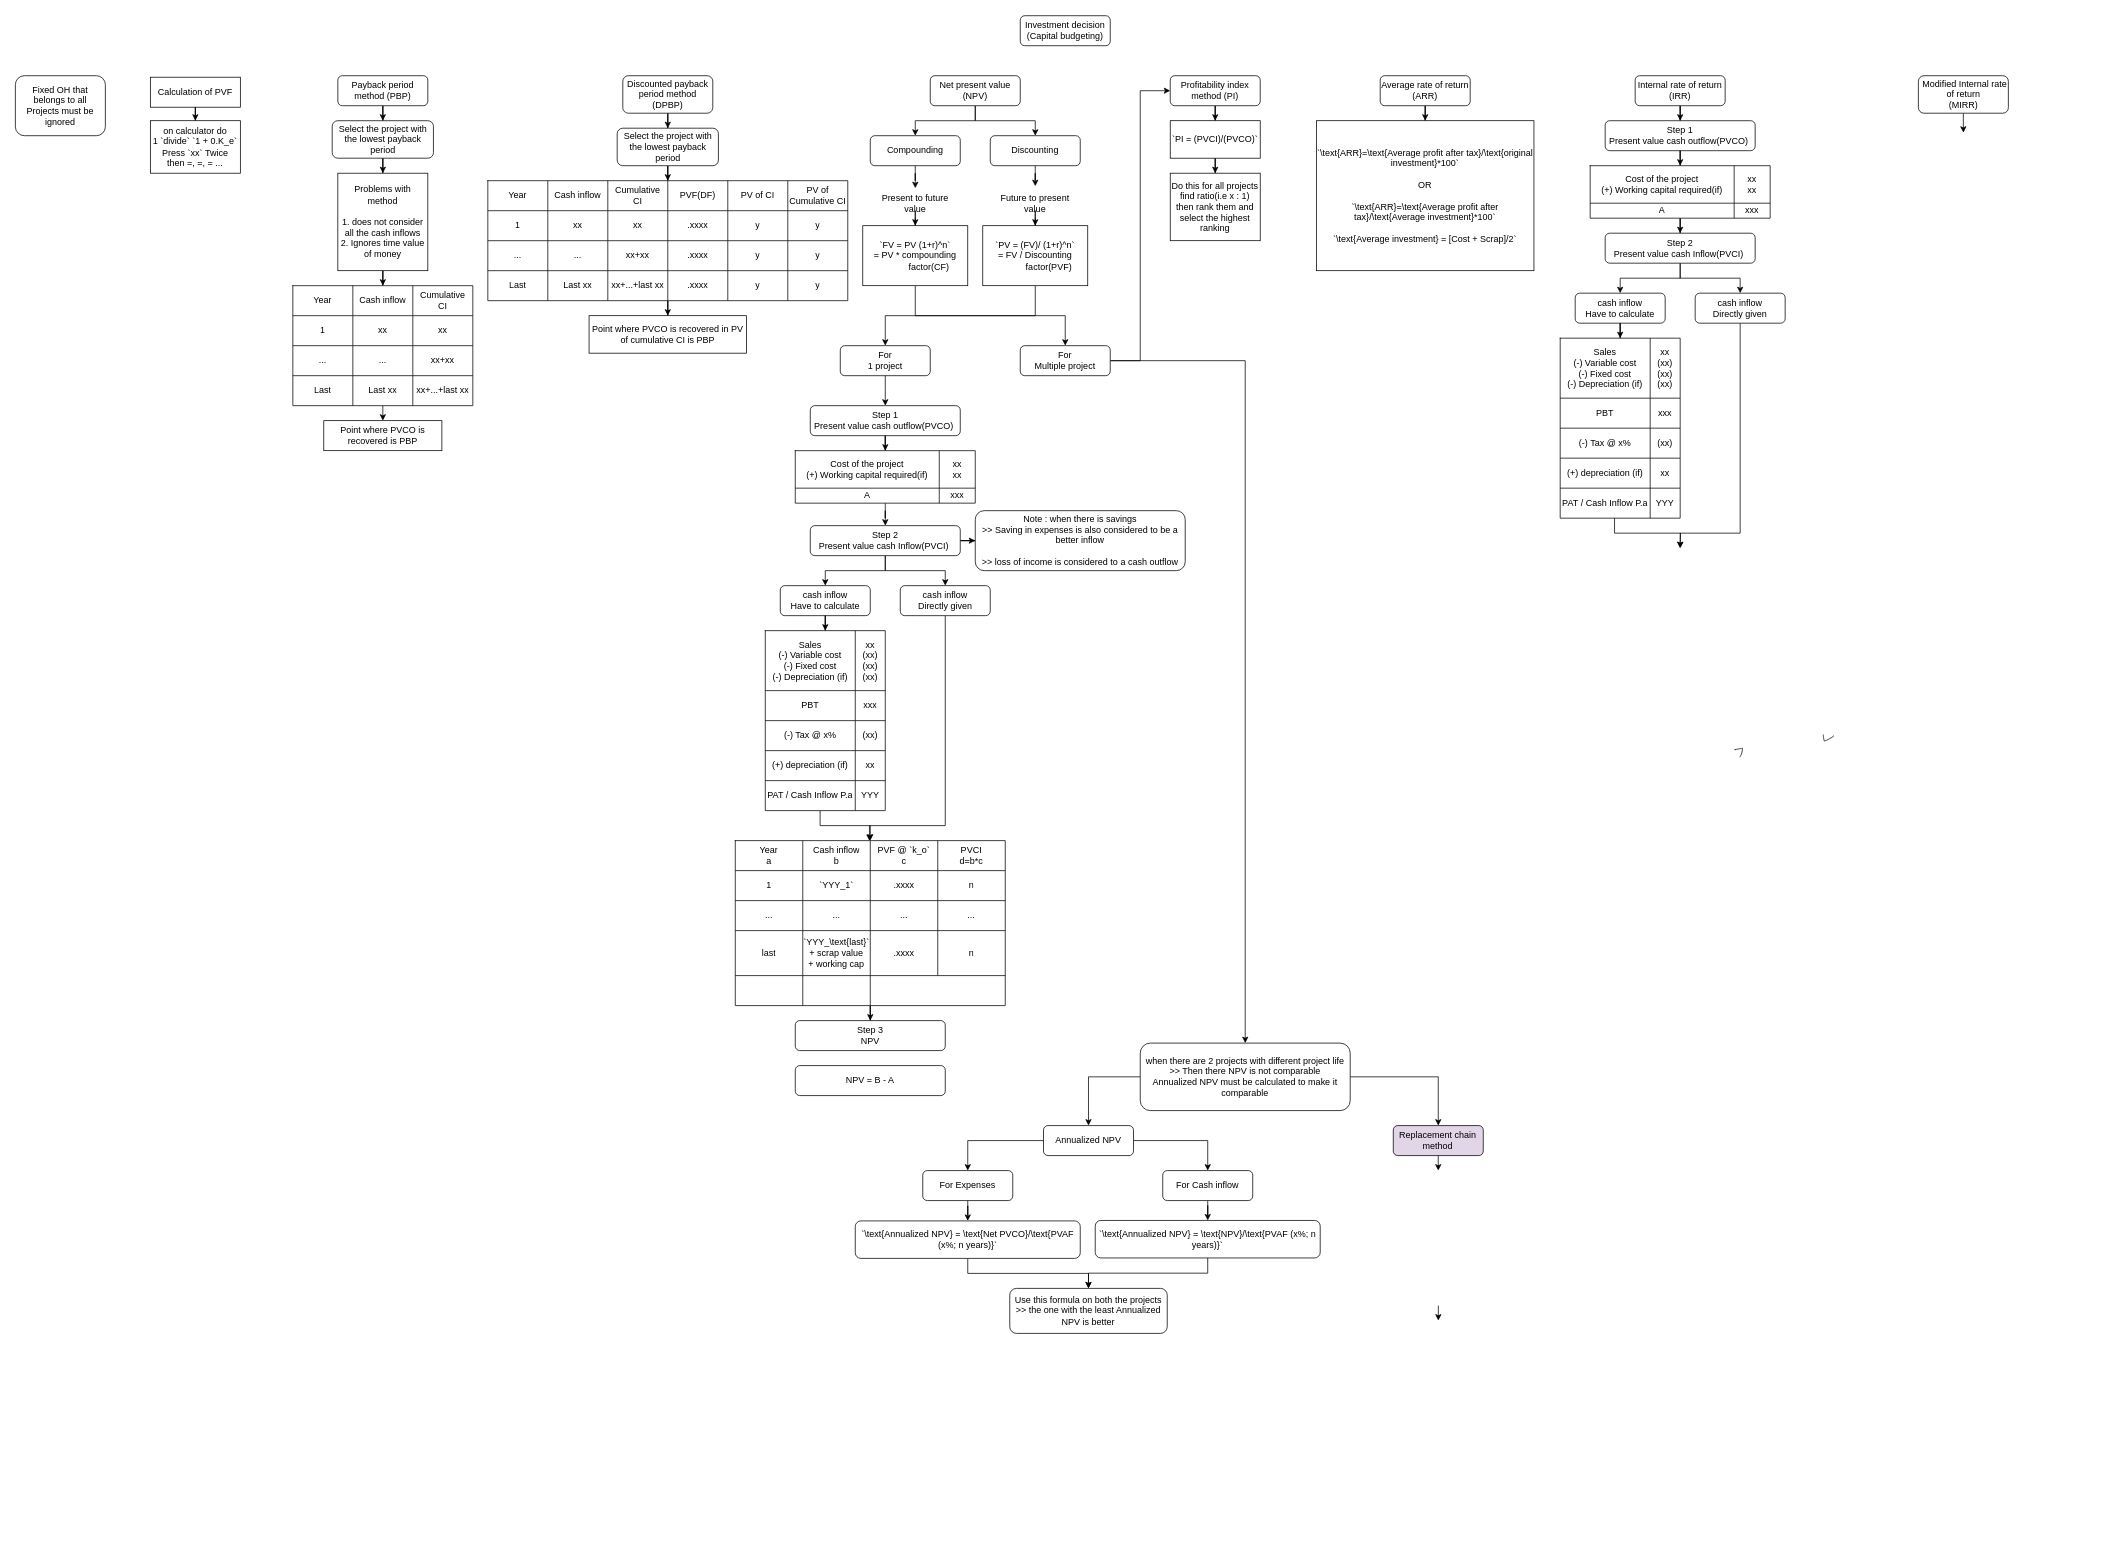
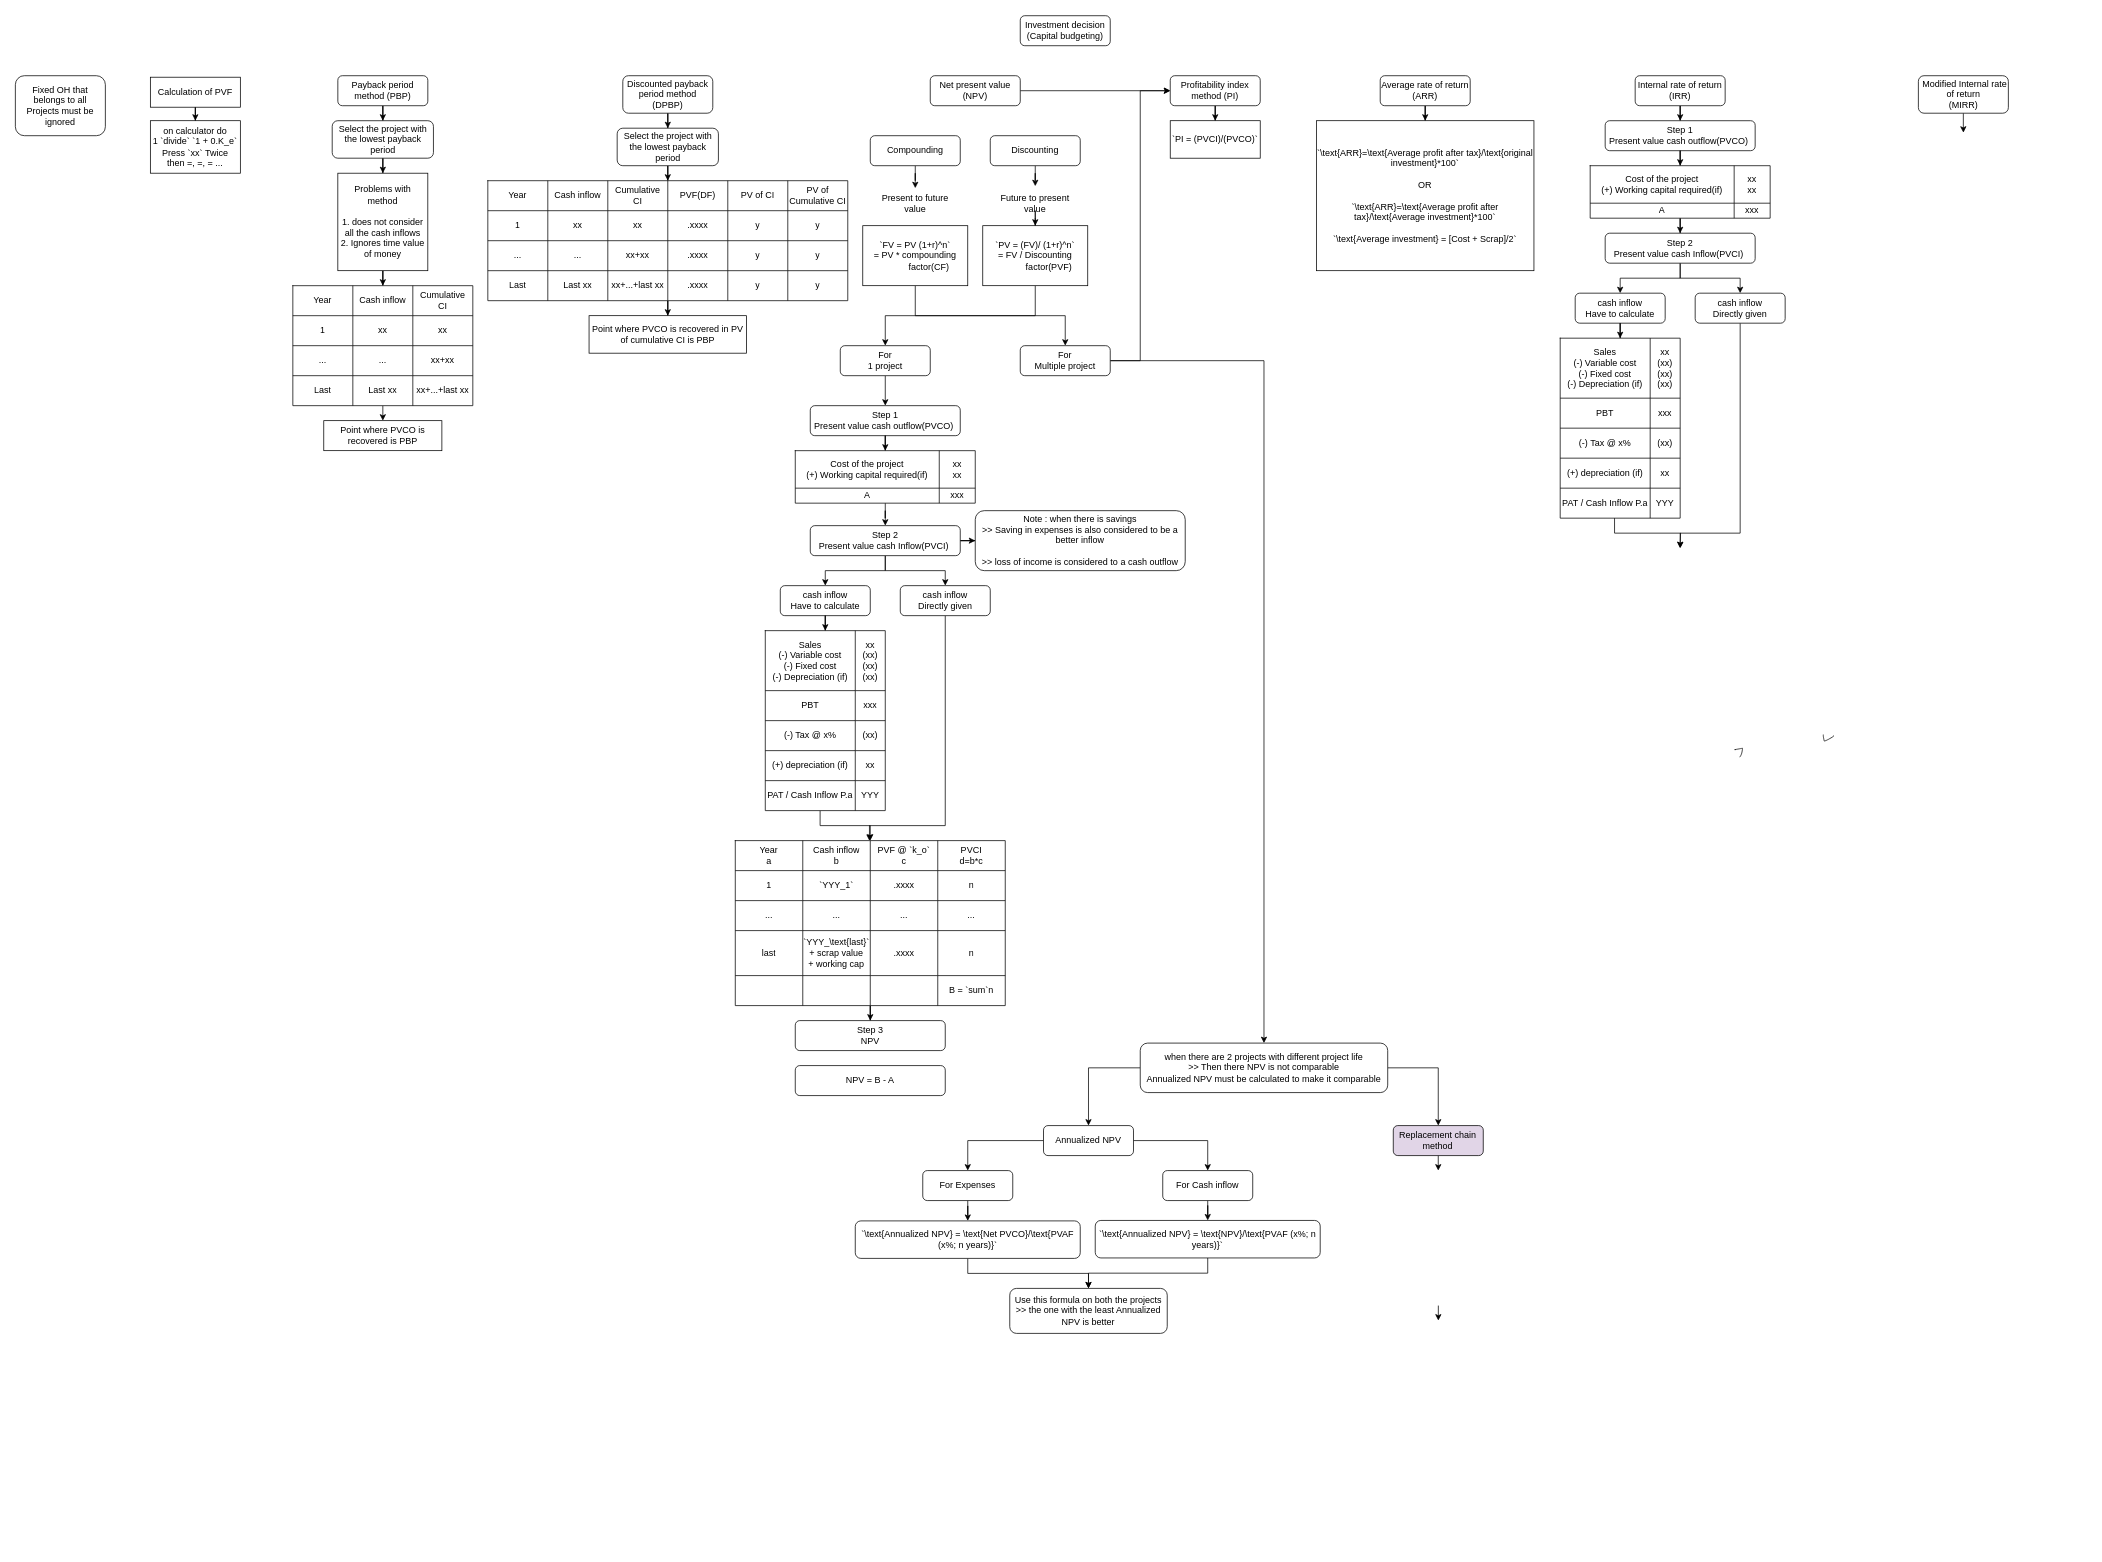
- <mxCell id="9" style="edgeStyle=orthogonalEdgeStyle;rounded=0;orthogonalLoop=1;jettySize=auto;html=1;" parent="1" source="11" target="23" edge="1"><mxGeometry relative="1" as="geometry" /></mxCell>
- <mxCell id="10" style="edgeStyle=orthogonalEdgeStyle;rounded=0;orthogonalLoop=1;jettySize=auto;html=1;" parent="1" source="11" target="25" edge="1"><mxGeometry relative="1" as="geometry" /></mxCell>
+ <mxCell id="10" style="edgeStyle=orthogonalEdgeStyle;rounded=0;orthogonalLoop=1;jettySize=auto;html=1;" parent="1" source="11" target="4" edge="1"><mxGeometry relative="1" as="geometry" /></mxCell>
- <mxCell id="103" style="edgeStyle=orthogonalEdgeStyle;rounded=0;orthogonalLoop=1;jettySize=auto;html=1;" parent="1" source="104" target="105" edge="1"><mxGeometry relative="1" as="geometry" /></mxCell>
- <mxCell id="105" value="&lt;div&gt;Do this for all projects &lt;br&gt;&lt;/div&gt;&lt;div&gt;find ratio(i.e x : 1) then rank them and select the highest ranking&lt;br&gt;&lt;/div&gt;" style="rounded=0;whiteSpace=wrap;html=1;" parent="1" vertex="1"><mxGeometry x="1560" y="230" width="120" height="90" as="geometry" /></mxCell>
- <mxCell id="26" style="edgeStyle=orthogonalEdgeStyle;rounded=0;orthogonalLoop=1;jettySize=auto;html=1;" parent="1" source="27" target="31" edge="1"><mxGeometry relative="1" as="geometry" /></mxCell>
+ <mxCell id="99" value="B = `sum`n" style="shape=partialRectangle;html=1;whiteSpace=wrap;connectable=0;overflow=hidden;fillColor=none;top=0;left=0;bottom=0;right=0;" parent="95" vertex="1"><mxGeometry x="270" width="90" height="40" as="geometry" /></mxCell>
- <mxCell id="197" value="&lt;div&gt;when there are 2 projects with different project life&lt;/div&gt;&lt;div&gt;&amp;gt;&amp;gt; Then there NPV is not comparable&lt;br&gt;&lt;/div&gt;&lt;div&gt;Annualized NPV must be calculated to make it comparable&lt;/div&gt;" style="rounded=1;whiteSpace=wrap;html=1;" parent="1" vertex="1"><mxGeometry x="1520" y="1390" width="280" height="90" as="geometry" /></mxCell>
+ <mxCell id="197" value="&lt;div&gt;when there are 2 projects with different project life&lt;/div&gt;&lt;div&gt;&amp;gt;&amp;gt; Then there NPV is not comparable&lt;br&gt;&lt;/div&gt;&lt;div&gt;Annualized NPV must be calculated to make it comparable&lt;/div&gt;" style="rounded=1;whiteSpace=wrap;html=1;" parent="1" vertex="1"><mxGeometry x="1520" y="1390" width="330" height="66" as="geometry" /></mxCell>
